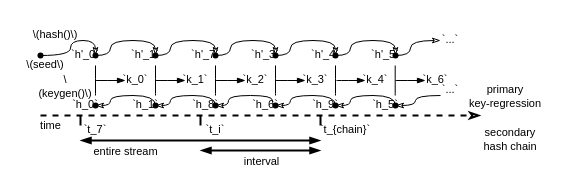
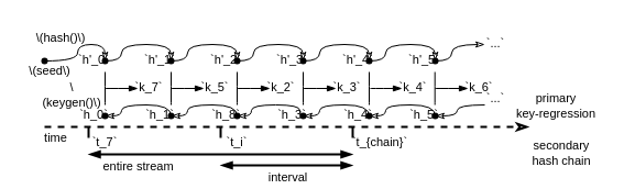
- <mxCell id="57" value="&lt;span style=&quot;font-size: 11px;&quot;&gt;`h'_7`&lt;/span&gt;" style="text;whiteSpace=wrap;html=1;align=center;movable=1;resizable=1;rotatable=1;deletable=1;editable=1;connectable=1;" vertex="1" parent="56"><mxGeometry width="30" height="30" as="geometry" /></mxCell>
+ <mxCell id="57" value="&lt;span style=&quot;font-size: 11px;&quot;&gt;`h'_2`&lt;/span&gt;" style="text;whiteSpace=wrap;html=1;align=center;movable=1;resizable=1;rotatable=1;deletable=1;editable=1;connectable=1;" vertex="1" parent="56"><mxGeometry width="30" height="30" as="geometry" /></mxCell>
- <mxCell id="43" value="&lt;span style=&quot;font-size: 11px;&quot;&gt;`k_0`&lt;/span&gt;" style="text;whiteSpace=wrap;html=1;align=center;movable=1;resizable=1;rotatable=1;deletable=1;editable=1;connectable=1;" vertex="1" parent="1"><mxGeometry x="120" y="65" width="30" height="30" as="geometry" /></mxCell>
+ <mxCell id="43" value="&lt;span style=&quot;font-size: 11px;&quot;&gt;`k_7`&lt;/span&gt;" style="text;whiteSpace=wrap;html=1;align=center;movable=1;resizable=1;rotatable=1;deletable=1;editable=1;connectable=1;" vertex="1" parent="1"><mxGeometry x="120" y="65" width="30" height="30" as="geometry" /></mxCell>
- <mxCell id="44" value="&lt;span style=&quot;font-size: 11px;&quot;&gt;`k_1`&lt;/span&gt;" style="text;whiteSpace=wrap;html=1;align=center;movable=1;resizable=1;rotatable=1;deletable=1;editable=1;connectable=1;" vertex="1" parent="1"><mxGeometry x="180" y="65" width="30" height="30" as="geometry" /></mxCell>
+ <mxCell id="44" value="&lt;span style=&quot;font-size: 11px;&quot;&gt;`k_5`&lt;/span&gt;" style="text;whiteSpace=wrap;html=1;align=center;movable=1;resizable=1;rotatable=1;deletable=1;editable=1;connectable=1;" vertex="1" parent="1"><mxGeometry x="180" y="65" width="30" height="30" as="geometry" /></mxCell>
- <mxCell id="15" value="&lt;span style=&quot;font-size: 11px;&quot;&gt;`h_6`&lt;/span&gt;" style="text;whiteSpace=wrap;html=1;align=center;movable=1;resizable=1;rotatable=1;deletable=1;editable=1;connectable=1;" vertex="1" parent="14"><mxGeometry width="30" height="30" as="geometry" /></mxCell>
+ <mxCell id="15" value="&lt;span style=&quot;font-size: 11px;&quot;&gt;`h_3`&lt;/span&gt;" style="text;whiteSpace=wrap;html=1;align=center;movable=1;resizable=1;rotatable=1;deletable=1;editable=1;connectable=1;" vertex="1" parent="14"><mxGeometry width="30" height="30" as="geometry" /></mxCell>
- <mxCell id="18" value="&lt;span style=&quot;font-size: 11px;&quot;&gt;`h_9`&lt;/span&gt;" style="text;whiteSpace=wrap;html=1;align=center;movable=1;resizable=1;rotatable=1;deletable=1;editable=1;connectable=1;" vertex="1" parent="17"><mxGeometry width="30" height="30" as="geometry" /></mxCell>
+ <mxCell id="18" value="&lt;span style=&quot;font-size: 11px;&quot;&gt;`h_4`&lt;/span&gt;" style="text;whiteSpace=wrap;html=1;align=center;movable=1;resizable=1;rotatable=1;deletable=1;editable=1;connectable=1;" vertex="1" parent="17"><mxGeometry width="30" height="30" as="geometry" /></mxCell>
